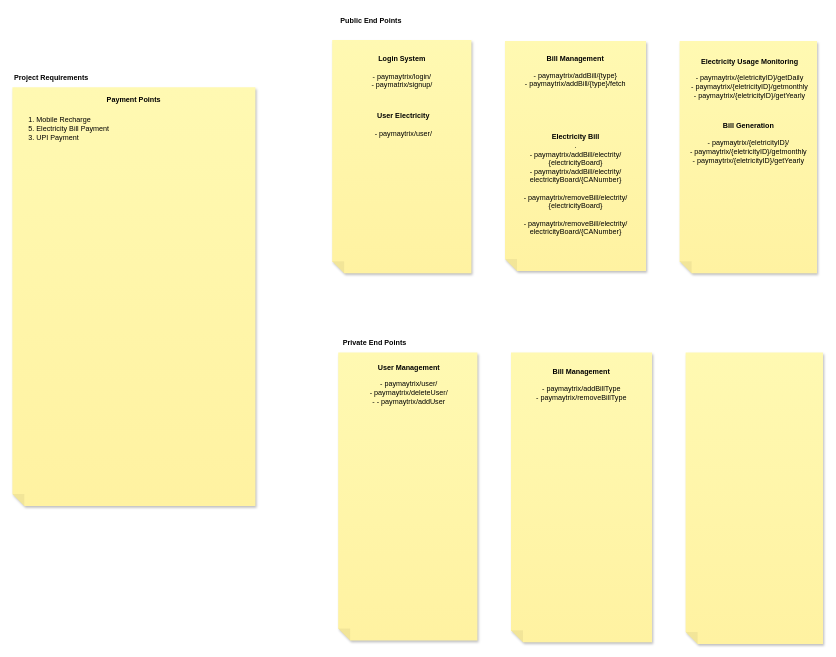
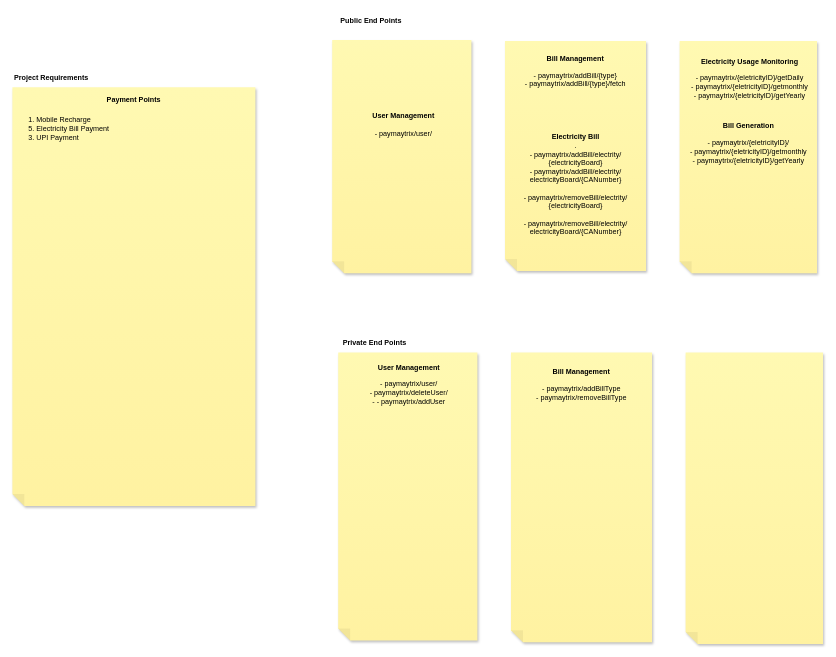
- <mxCell id="14" value="&lt;b&gt;Login System&lt;/b&gt;&lt;br&gt;&lt;br&gt;- paymaytrix/login/&lt;br&gt;- paymatrix/signup/" style="text;strokeColor=none;fillColor=none;html=1;align=center;verticalAlign=middle;whiteSpace=wrap;rounded=0;" vertex="1" parent="1"><mxGeometry x="553" y="86" width="233" height="65" as="geometry" /></mxCell>
- <mxCell id="15" value="&lt;b&gt;User Electricity&lt;br&gt;&lt;/b&gt;&lt;br&gt;- paymaytrix/user/" style="text;strokeColor=none;fillColor=none;html=1;align=center;verticalAlign=middle;whiteSpace=wrap;rounded=0;" vertex="1" parent="1"><mxGeometry x="558" y="157" width="228" height="99" as="geometry" /></mxCell>
+ <mxCell id="15" value="&lt;b&gt;User Management&lt;br&gt;&lt;/b&gt;&lt;br&gt;- paymaytrix/user/" style="text;strokeColor=none;fillColor=none;html=1;align=center;verticalAlign=middle;whiteSpace=wrap;rounded=0;" vertex="1" parent="1"><mxGeometry x="558" y="157" width="228" height="99" as="geometry" /></mxCell>
